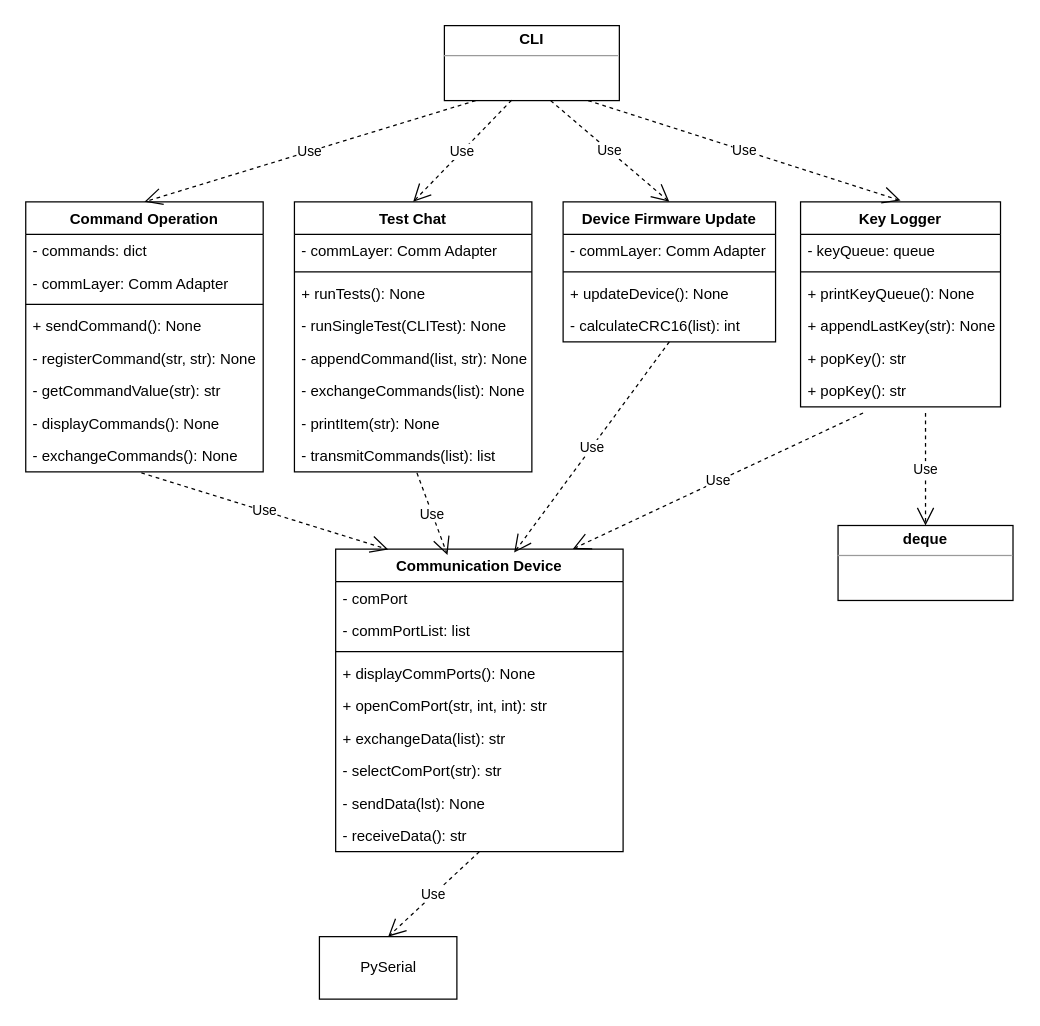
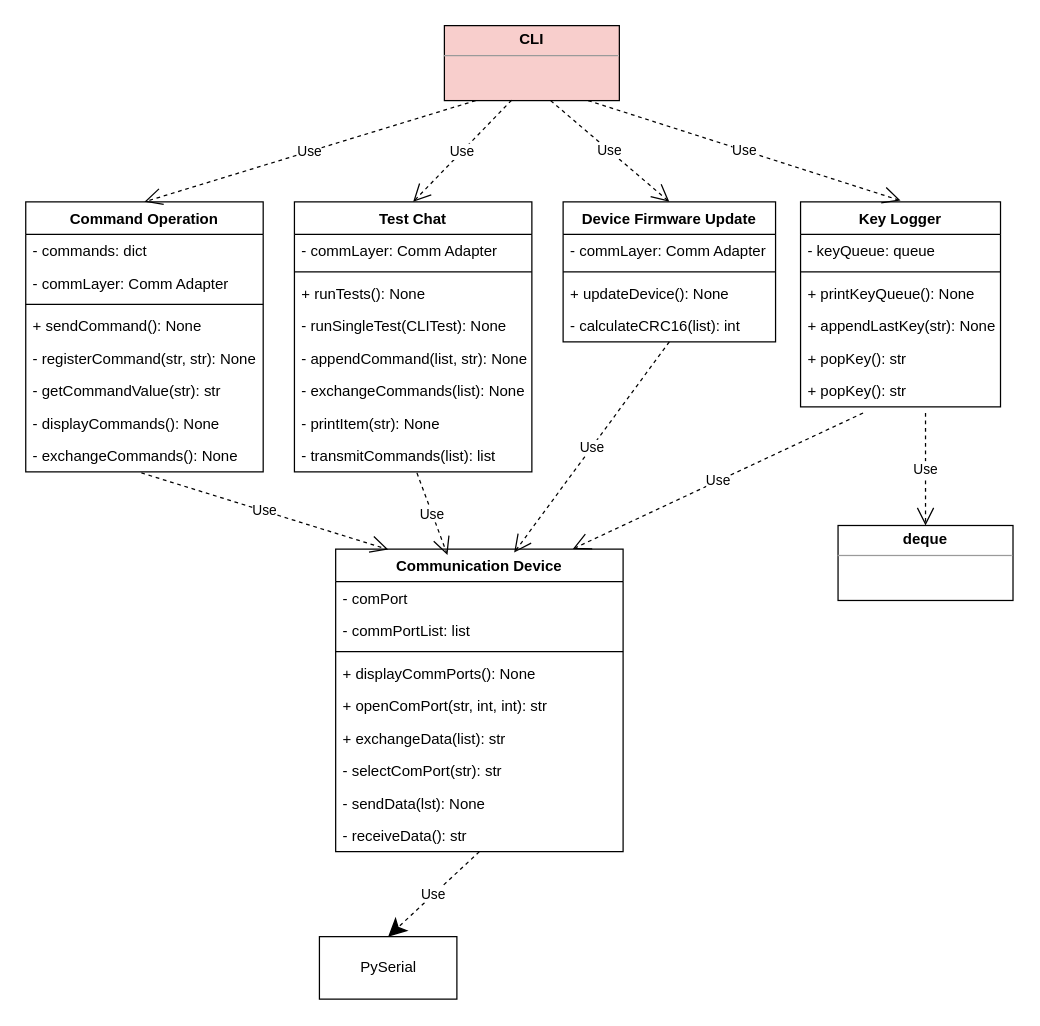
- <mxCell id="42" value="&lt;p style=&quot;margin:0px;margin-top:4px;text-align:center;&quot;&gt;&lt;b&gt;CLI&lt;/b&gt;&lt;/p&gt;&lt;hr size=&quot;1&quot;&gt;&lt;div style=&quot;height:2px;&quot;&gt;&lt;/div&gt;" style="verticalAlign=top;align=left;overflow=fill;fontSize=12;fontFamily=Helvetica;html=1;" parent="1" vertex="1"><mxGeometry x="355" y="20" width="140" height="60" as="geometry" /></mxCell>
+ <mxCell id="42" value="&lt;p style=&quot;margin:0px;margin-top:4px;text-align:center;&quot;&gt;&lt;b&gt;CLI&lt;/b&gt;&lt;/p&gt;&lt;hr size=&quot;1&quot;&gt;&lt;div style=&quot;height:2px;&quot;&gt;&lt;/div&gt;" style="verticalAlign=top;align=left;overflow=fill;fontSize=12;fontFamily=Helvetica;html=1;fillColor=#f8cecc;" parent="1" vertex="1"><mxGeometry x="355" y="20" width="140" height="60" as="geometry" /></mxCell>
- <mxCell id="52" value="Use" style="endArrow=open;endSize=12;dashed=1;html=1;rounded=0;entryX=0.5;entryY=0;entryDx=0;entryDy=0;exitX=0.5;exitY=1;exitDx=0;exitDy=0;" parent="1" source="32" target="53" edge="1"><mxGeometry width="160" relative="1" as="geometry"><mxPoint x="550" y="319" as="sourcePoint" /><mxPoint x="474.36" y="393.946" as="targetPoint" /></mxGeometry></mxCell>
+ <mxCell id="52" value="Use" style="endArrow=classic;endSize=12;dashed=1;html=1;rounded=0;entryX=0.5;entryY=0;entryDx=0;entryDy=0;exitX=0.5;exitY=1;exitDx=0;exitDy=0;" parent="1" source="32" target="53" edge="1"><mxGeometry width="160" relative="1" as="geometry"><mxPoint x="550" y="319" as="sourcePoint" /><mxPoint x="474.36" y="393.946" as="targetPoint" /></mxGeometry></mxCell>
